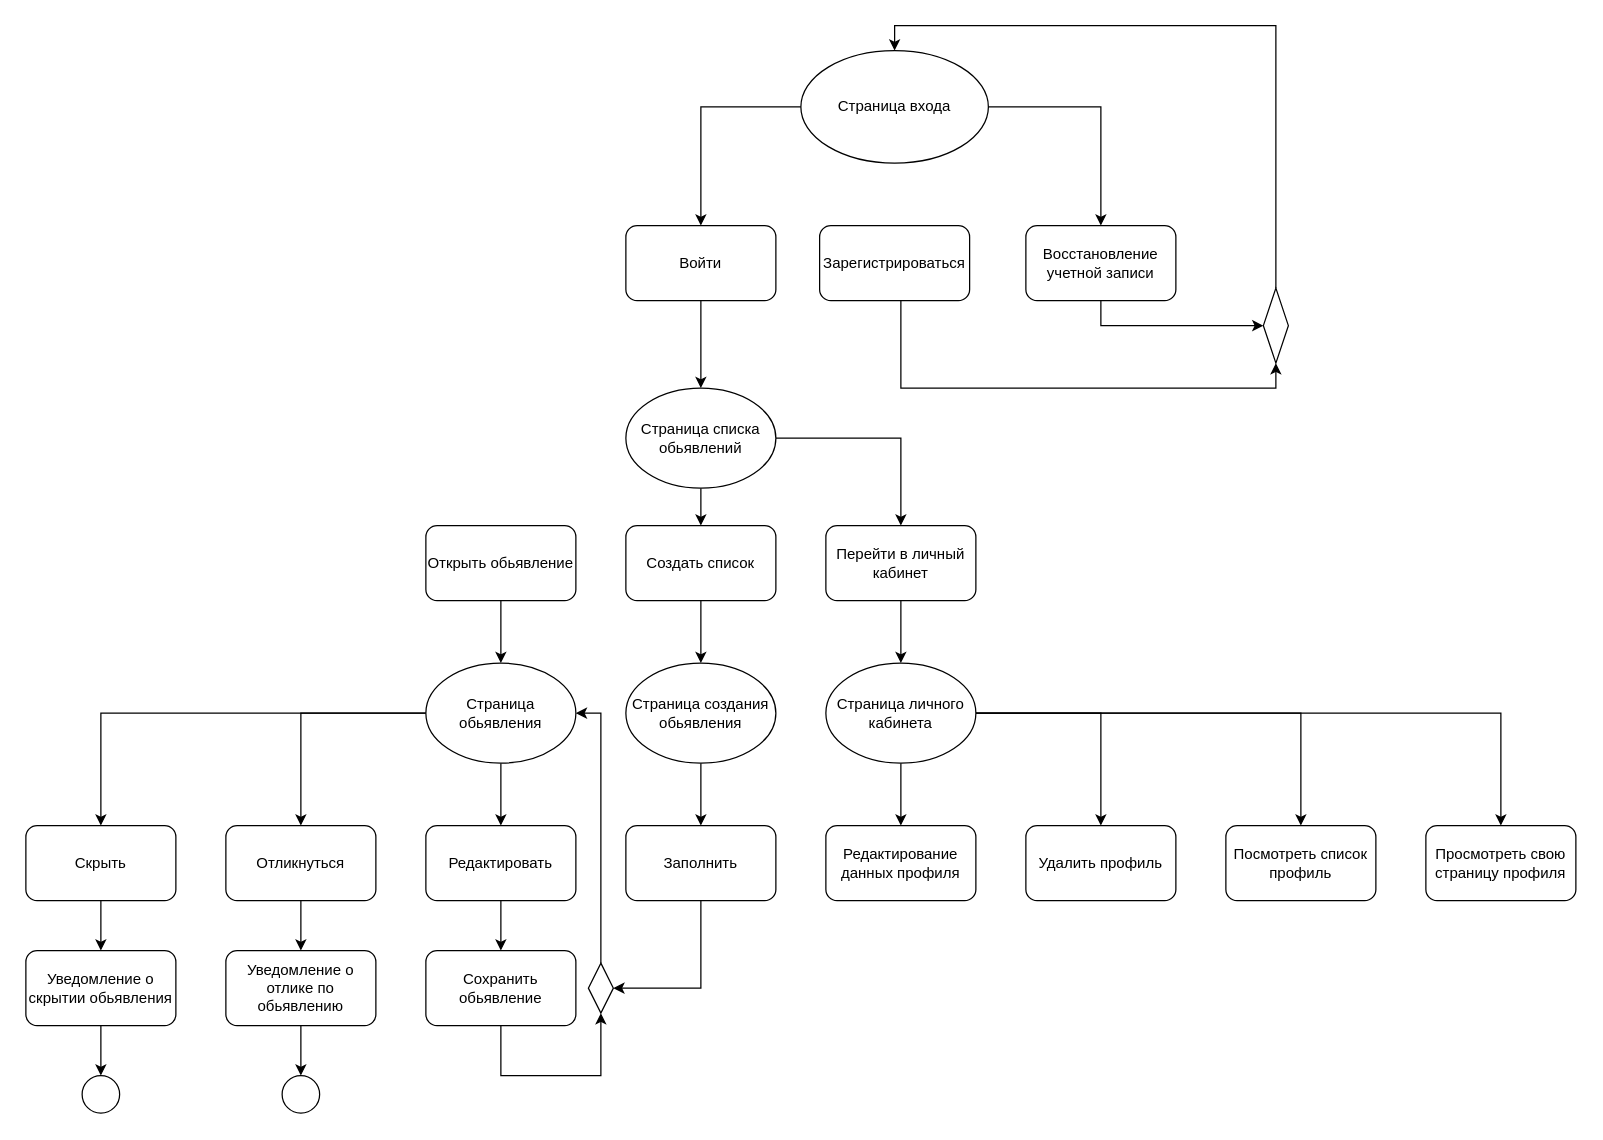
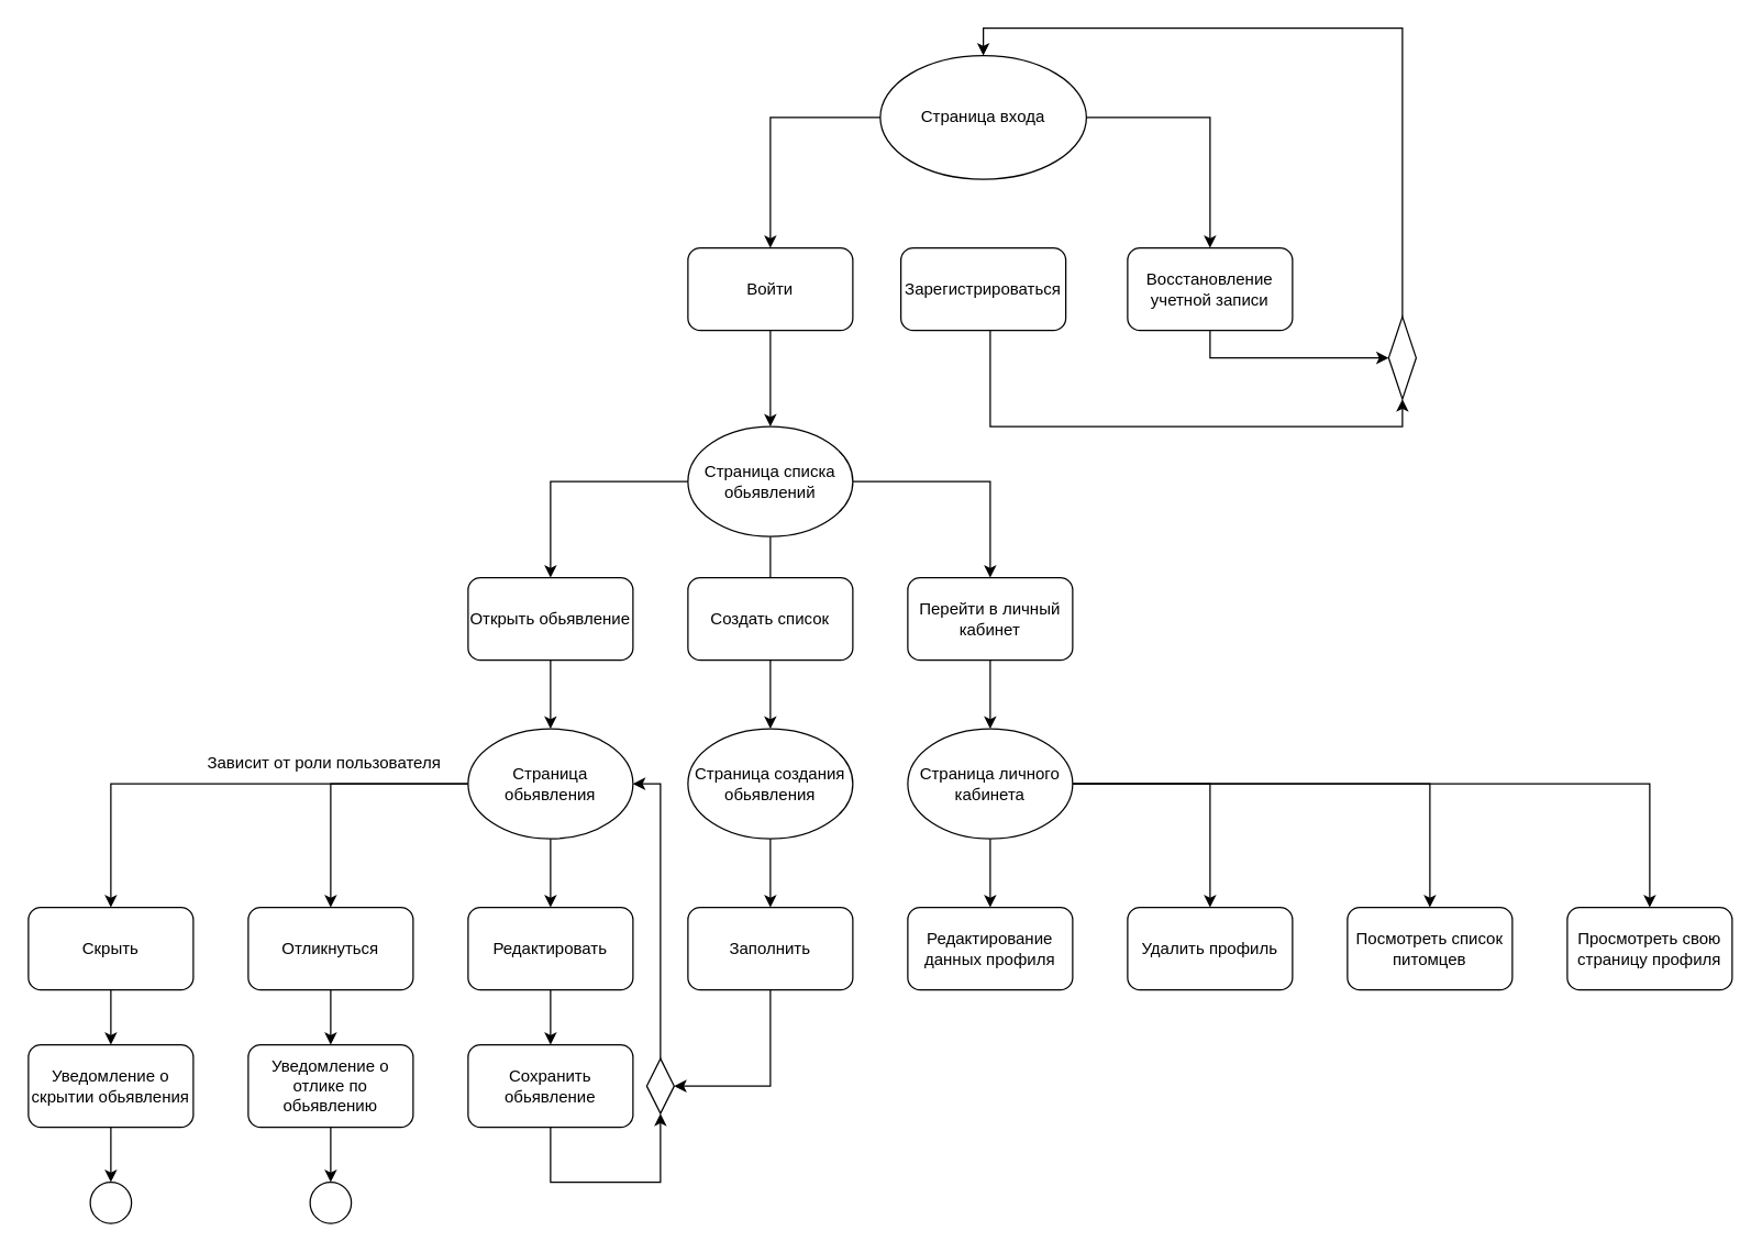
+ <mxCell id="13" style="edgeStyle=orthogonalEdgeStyle;rounded=0;orthogonalLoop=1;jettySize=auto;html=1;entryX=0.5;entryY=0;entryDx=0;entryDy=0;" edge="1" parent="1" source="16" target="18"><mxGeometry relative="1" as="geometry" /></mxCell>
- <mxCell id="14" value="" style="edgeStyle=orthogonalEdgeStyle;rounded=0;orthogonalLoop=1;jettySize=auto;html=1;" edge="1" parent="1" source="16" target="22"><mxGeometry relative="1" as="geometry" /></mxCell>
+ <mxCell id="14" value="" style="edgeStyle=orthogonalEdgeStyle;rounded=0;orthogonalLoop=1;jettySize=auto;html=1;endArrow=none;" edge="1" parent="1" source="16" target="22"><mxGeometry relative="1" as="geometry" /></mxCell>
+ <mxCell id="40" value="Зависит от роли пользователя" style="text;html=1;align=center;verticalAlign=middle;resizable=0;points=[];autosize=1;strokeColor=none;fillColor=none;" vertex="1" parent="1"><mxGeometry x="140" y="540" width="190" height="30" as="geometry" /></mxCell>
- <mxCell id="55" value="Посмотреть список профиль" style="rounded=1;whiteSpace=wrap;html=1;" vertex="1" parent="1"><mxGeometry x="980" y="660" width="120" height="60" as="geometry" /></mxCell>
+ <mxCell id="55" value="Посмотреть список питомцев" style="rounded=1;whiteSpace=wrap;html=1;" vertex="1" parent="1"><mxGeometry x="980" y="660" width="120" height="60" as="geometry" /></mxCell>
